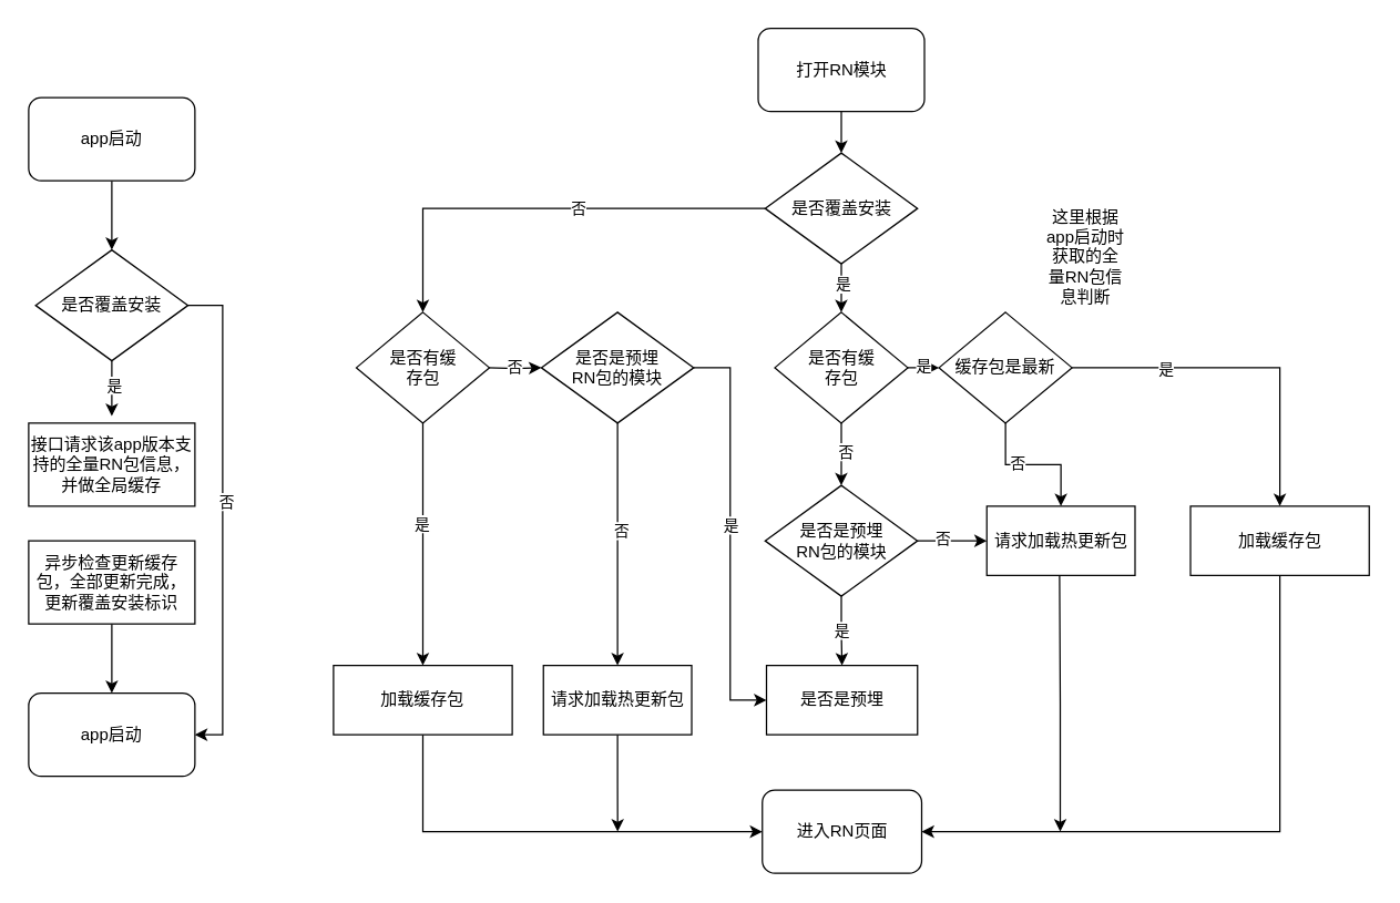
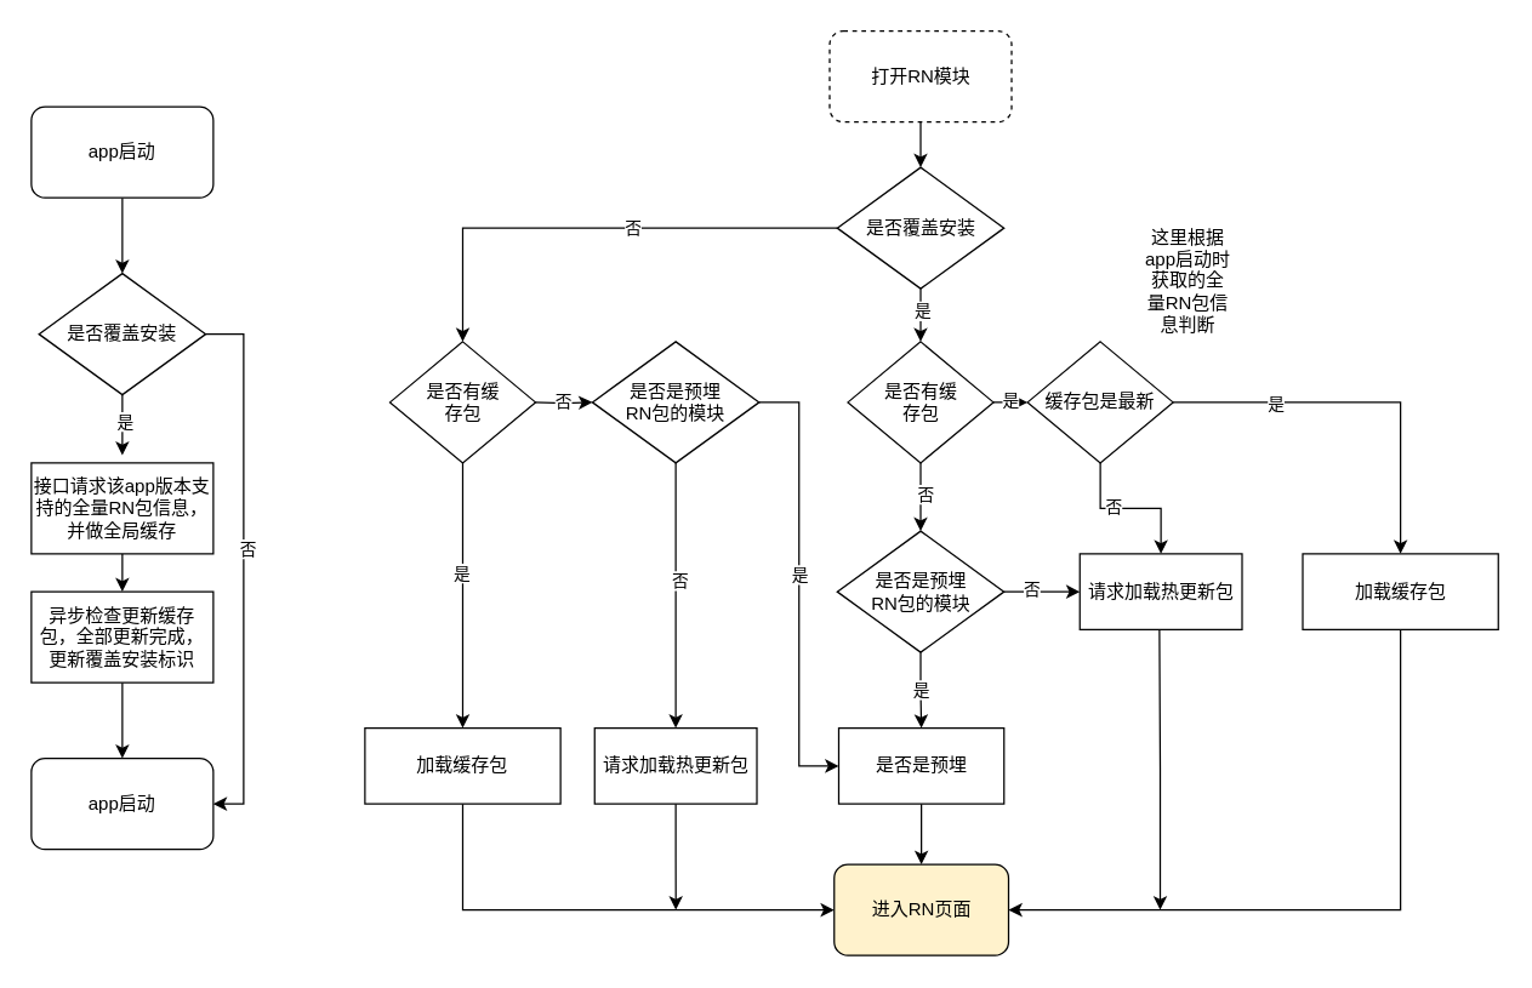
- <mxCell id="16" value="打开RN模块" style="rounded=1;whiteSpace=wrap;html=1;" parent="1" vertex="1"><mxGeometry x="546.5" y="20" width="120" height="60" as="geometry" /></mxCell>
+ <mxCell id="16" value="打开RN模块" style="rounded=1;whiteSpace=wrap;html=1;dashed=1;" parent="1" vertex="1"><mxGeometry x="546.5" y="20" width="120" height="60" as="geometry" /></mxCell>
+ <mxCell id="37" value="" style="edgeStyle=orthogonalEdgeStyle;rounded=0;orthogonalLoop=1;jettySize=auto;html=1;" edge="1" parent="1" source="38" target="55"><mxGeometry relative="1" as="geometry" /></mxCell>
+ <mxCell id="21" value="" style="edgeStyle=orthogonalEdgeStyle;rounded=0;orthogonalLoop=1;jettySize=auto;html=1;" parent="1" source="22" target="23" edge="1"><mxGeometry relative="1" as="geometry" /></mxCell>
- <mxCell id="23" value="进入RN页面" style="rounded=1;whiteSpace=wrap;html=1;" parent="1" vertex="1"><mxGeometry x="549.5" y="570" width="115" height="60" as="geometry" /></mxCell>
+ <mxCell id="23" value="进入RN页面" style="rounded=1;whiteSpace=wrap;html=1;fillColor=#fff2cc;" parent="1" vertex="1"><mxGeometry x="549.5" y="570" width="115" height="60" as="geometry" /></mxCell>
